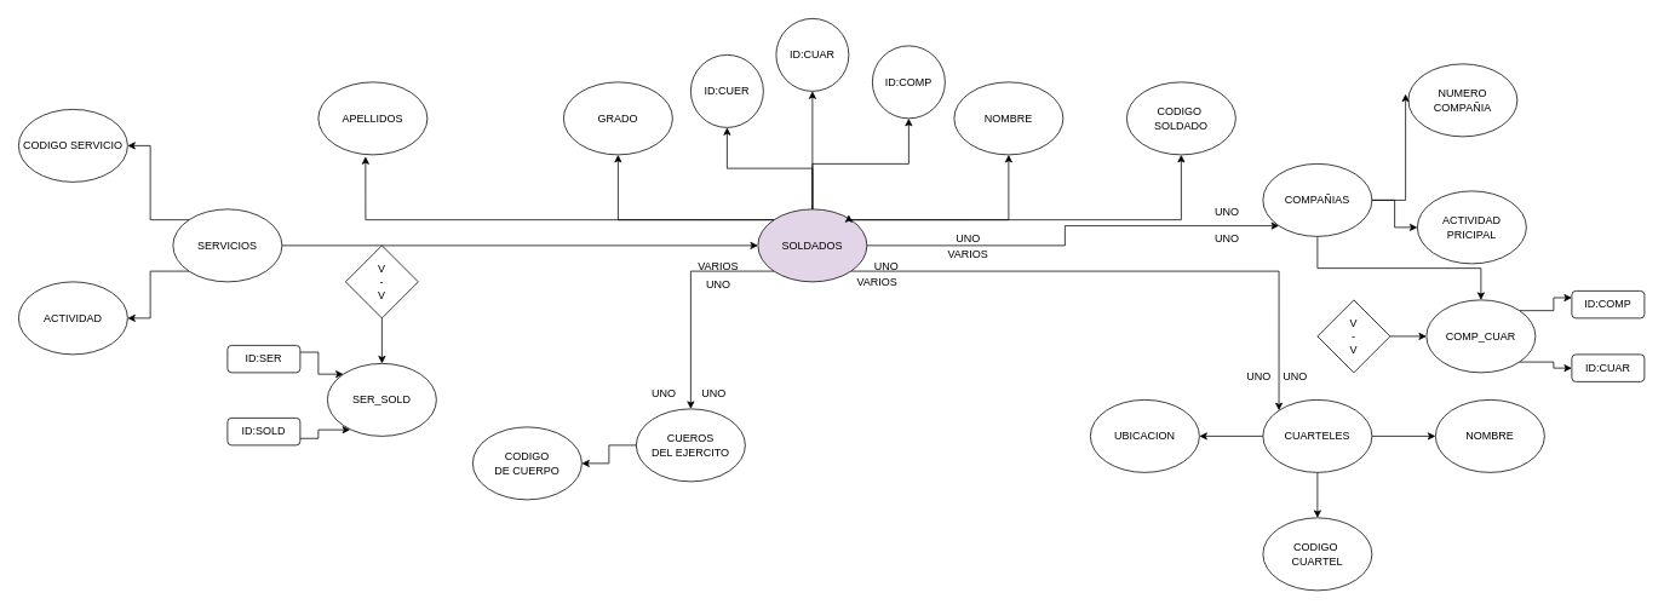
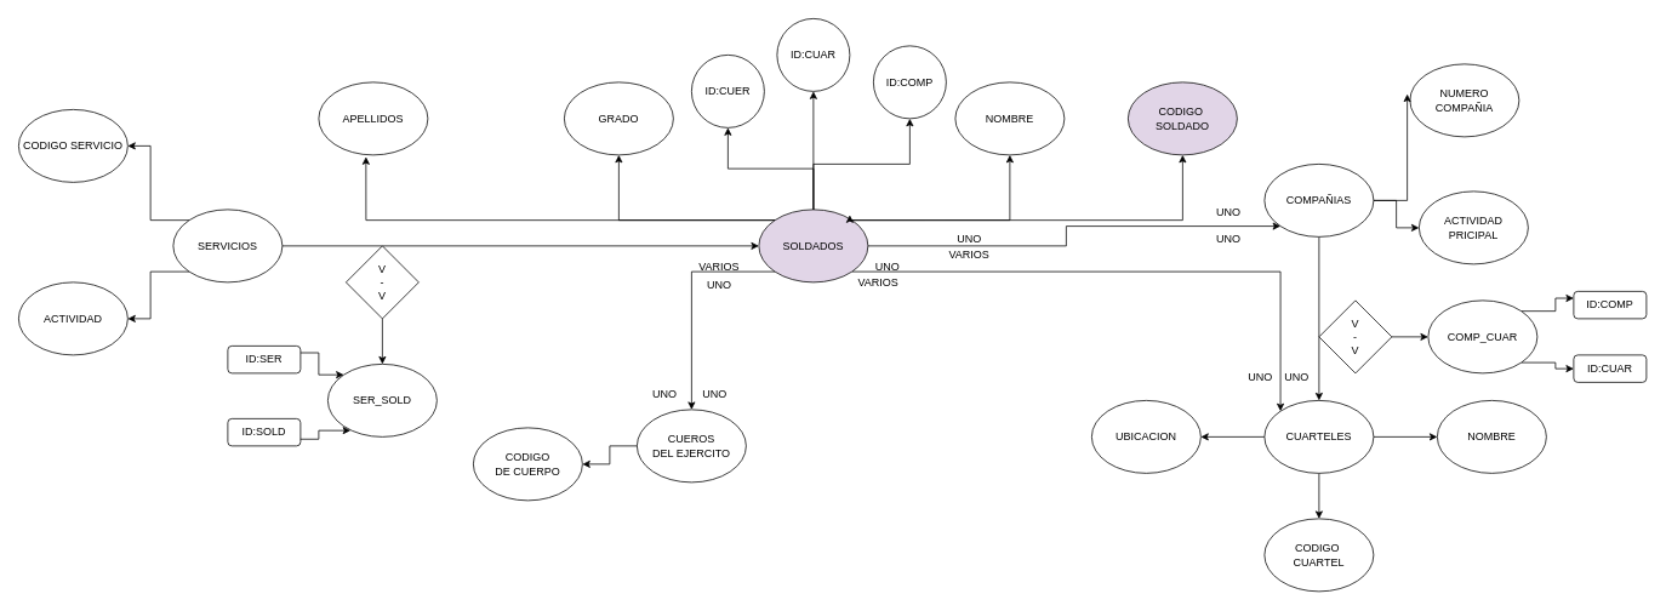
- <mxCell id="13" value="CODIGO&amp;nbsp;&lt;div&gt;SOLDADO&lt;/div&gt;" style="ellipse;whiteSpace=wrap;html=1;" vertex="1" parent="1"><mxGeometry x="1240" y="90" width="120" height="80" as="geometry" /></mxCell>
+ <mxCell id="13" value="CODIGO&amp;nbsp;&lt;div&gt;SOLDADO&lt;/div&gt;" style="ellipse;whiteSpace=wrap;html=1;fillColor=#e1d5e7;" vertex="1" parent="1"><mxGeometry x="1240" y="90" width="120" height="80" as="geometry" /></mxCell>
- <mxCell id="22" style="edgeStyle=orthogonalEdgeStyle;rounded=0;orthogonalLoop=1;jettySize=auto;html=1;exitX=0.5;exitY=1;exitDx=0;exitDy=0;" edge="1" parent="1" source="23" target="56"><mxGeometry relative="1" as="geometry" /></mxCell>
+ <mxCell id="22" style="edgeStyle=orthogonalEdgeStyle;rounded=0;orthogonalLoop=1;jettySize=auto;html=1;exitX=0.5;exitY=1;exitDx=0;exitDy=0;" edge="1" parent="1" source="23" target="30"><mxGeometry relative="1" as="geometry" /></mxCell>
